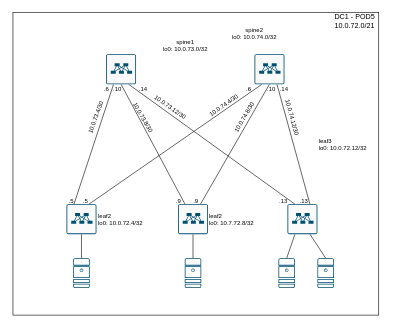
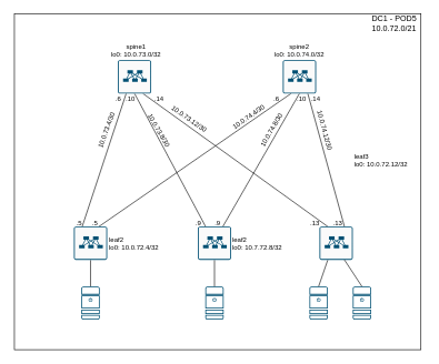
- <mxCell id="23" value="spine2&lt;br&gt;lo0: 10.0.74.0/32" style="text;html=1;strokeColor=none;fillColor=none;align=center;verticalAlign=middle;whiteSpace=wrap;rounded=0;fillStyle=auto;fontSize=10;" parent="1" vertex="1"><mxGeometry x="381" y="45" width="85" height="20" as="geometry" /></mxCell>
+ <mxCell id="23" value="spine2&lt;br&gt;lo0: 10.0.74.0/32" style="text;html=1;strokeColor=none;fillColor=none;align=center;verticalAlign=middle;whiteSpace=wrap;rounded=0;fillStyle=auto;fontSize=10;" parent="1" vertex="1"><mxGeometry x="406" y="65" width="85" height="20" as="geometry" /></mxCell>
- <mxCell id="22" value="spine1&lt;br&gt;lo0: 10.0.73.0/32" style="text;html=1;strokeColor=none;fillColor=none;align=center;verticalAlign=middle;whiteSpace=wrap;rounded=0;fillStyle=auto;fontSize=10;" parent="1" vertex="1"><mxGeometry x="266" y="65" width="85" height="20" as="geometry" /></mxCell>
+ <mxCell id="22" value="spine1&lt;br&gt;lo0: 10.0.73.0/32" style="text;html=1;strokeColor=none;fillColor=none;align=center;verticalAlign=middle;whiteSpace=wrap;rounded=0;fillStyle=auto;fontSize=10;" parent="1" vertex="1"><mxGeometry x="161" y="65" width="85" height="20" as="geometry" /></mxCell>
